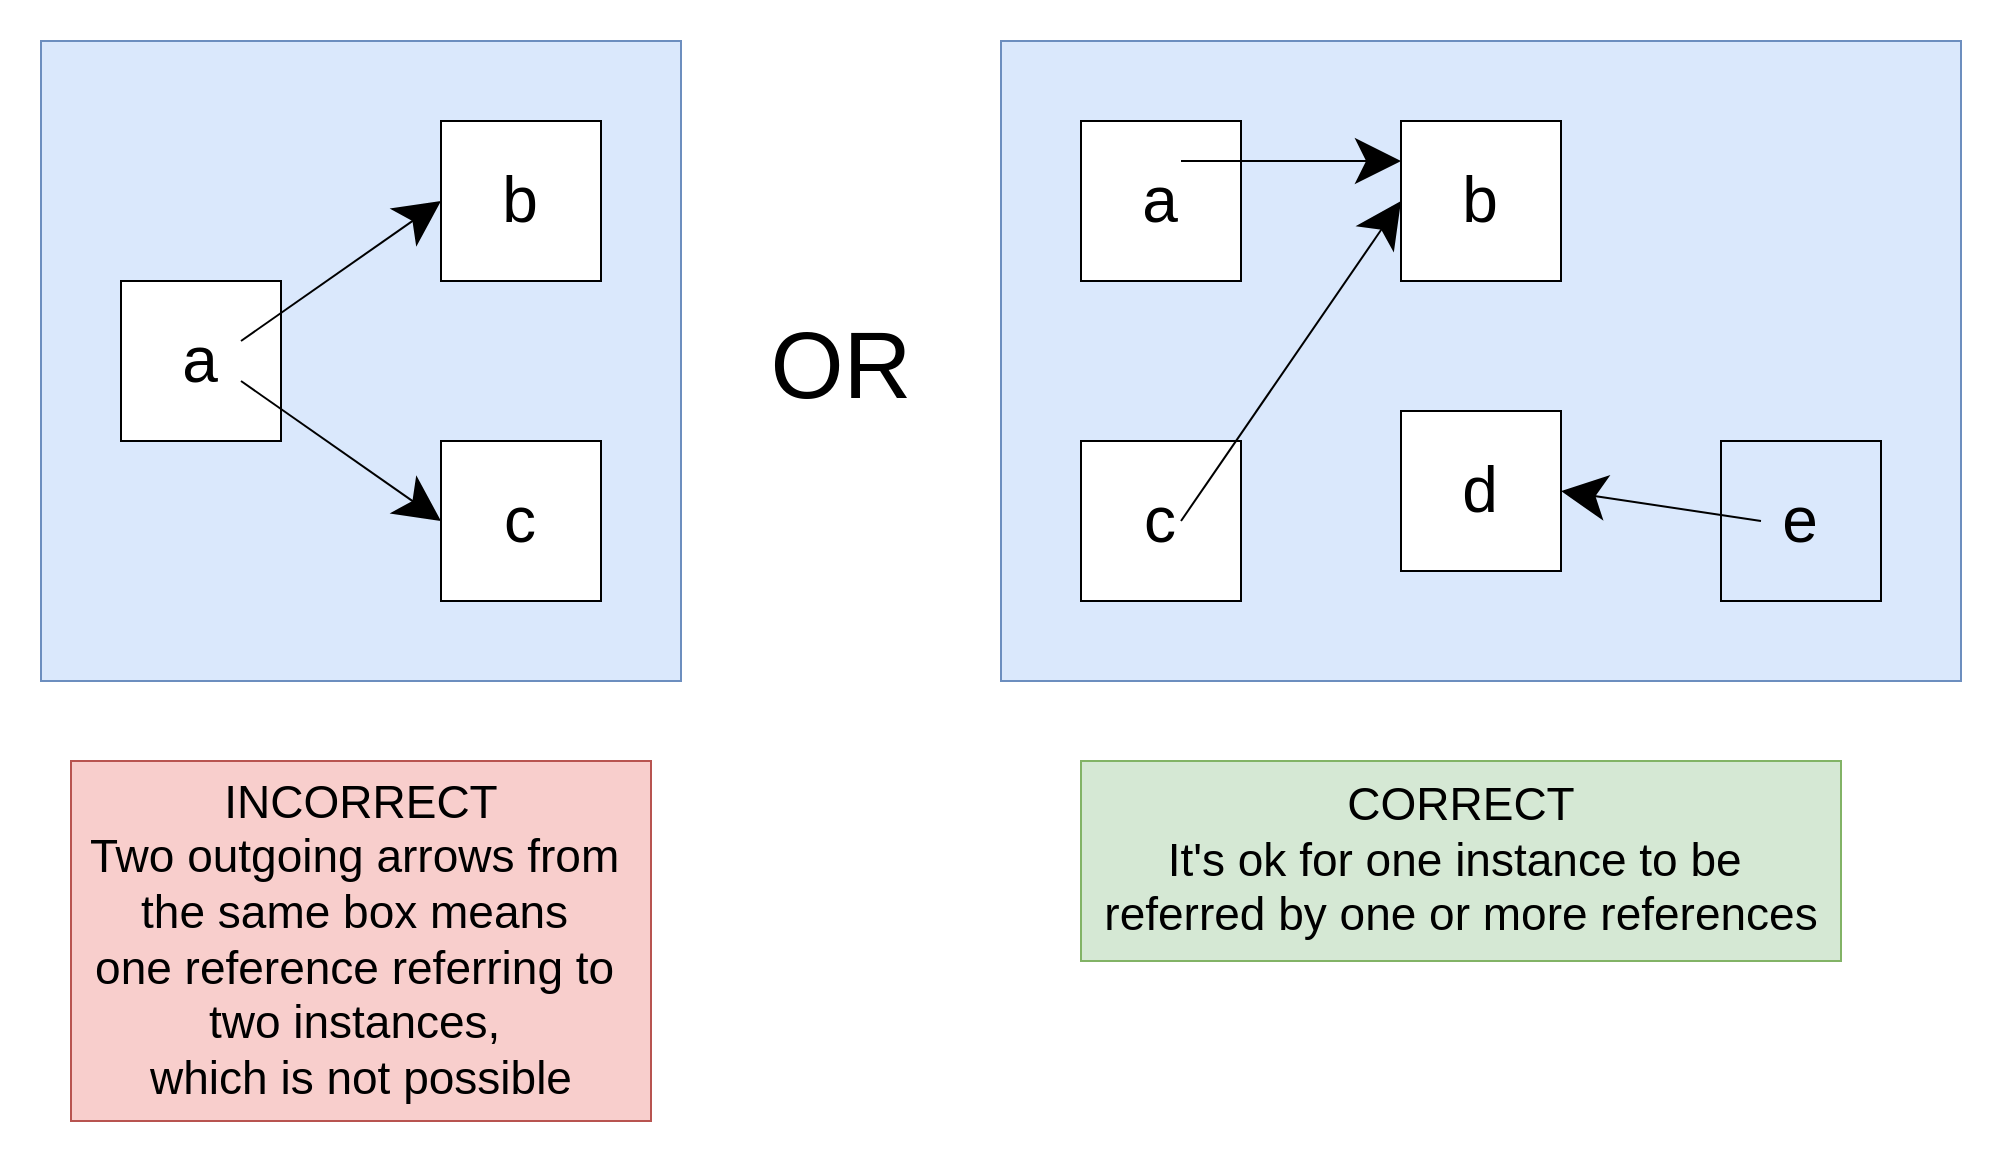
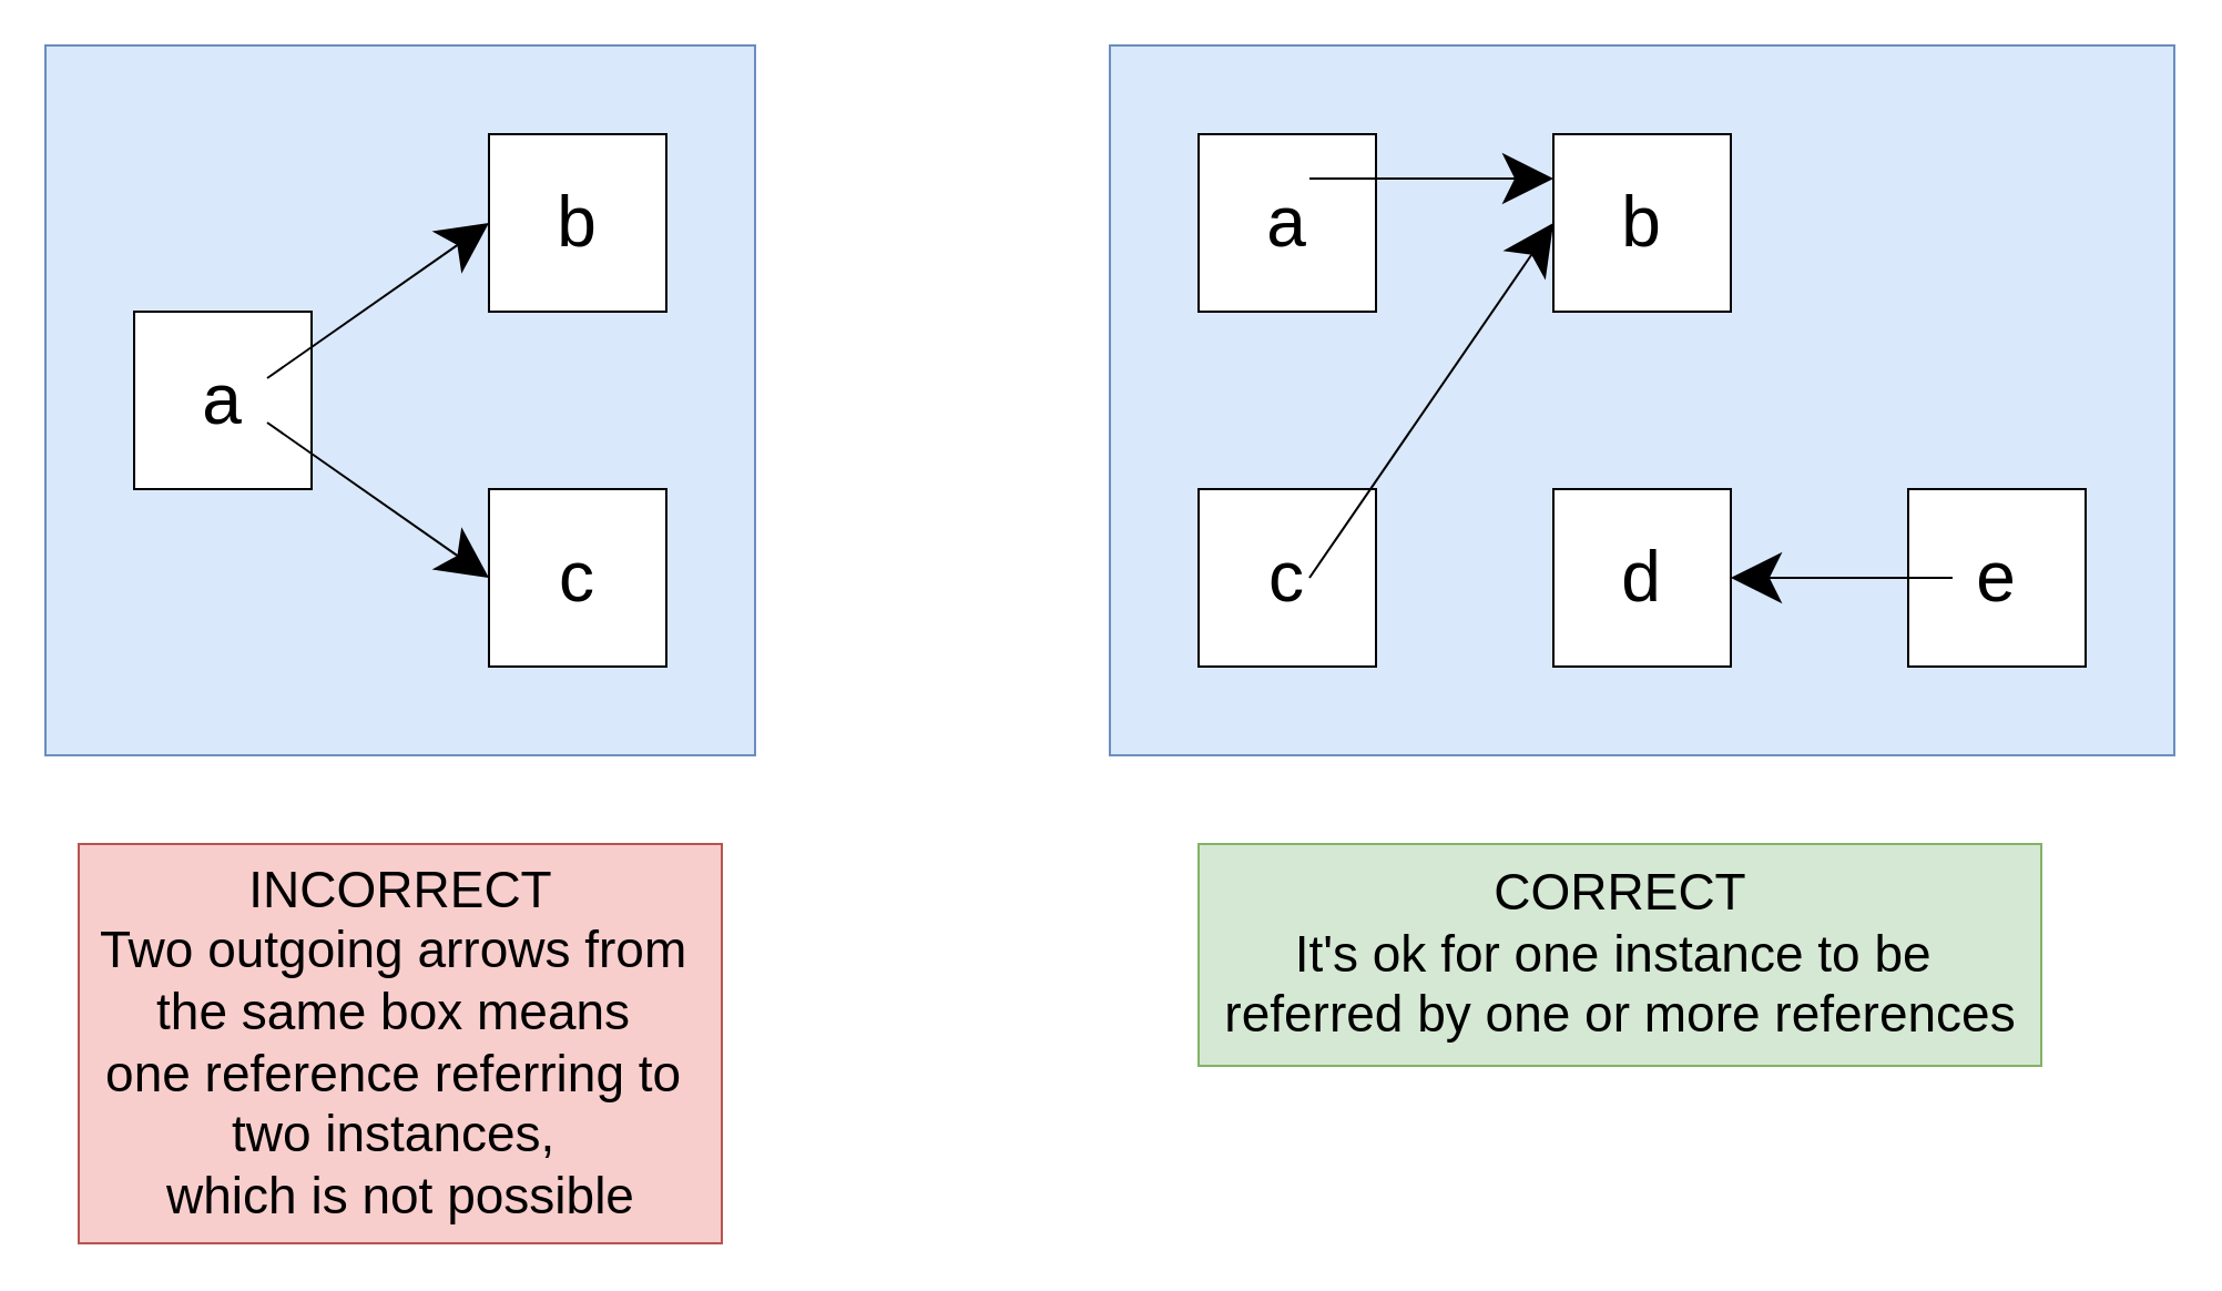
- <mxCell id="19" value="&lt;font style=&quot;font-size: 47px;&quot;&gt;OR&lt;/font&gt;" style="text;html=1;align=center;verticalAlign=middle;resizable=0;points=[];autosize=1;strokeColor=none;fillColor=none;" vertex="1" parent="1"><mxGeometry x="375" y="148" width="90" height="70" as="geometry" /></mxCell>
- <mxCell id="12" value="d" style="rounded=0;whiteSpace=wrap;html=1;fontSize=32;" vertex="1" parent="1"><mxGeometry x="700" y="205" width="80" height="80" as="geometry" /></mxCell>
+ <mxCell id="12" value="d" style="rounded=0;whiteSpace=wrap;html=1;fontSize=32;" vertex="1" parent="1"><mxGeometry x="700" y="220" width="80" height="80" as="geometry" /></mxCell>
- <mxCell id="15" value="e" style="rounded=0;whiteSpace=wrap;html=1;fontSize=32;fillColor=#dae8fc;" vertex="1" parent="1"><mxGeometry x="860" y="220" width="80" height="80" as="geometry" /></mxCell>
+ <mxCell id="15" value="e" style="rounded=0;whiteSpace=wrap;html=1;fontSize=32;" vertex="1" parent="1"><mxGeometry x="860" y="220" width="80" height="80" as="geometry" /></mxCell>
